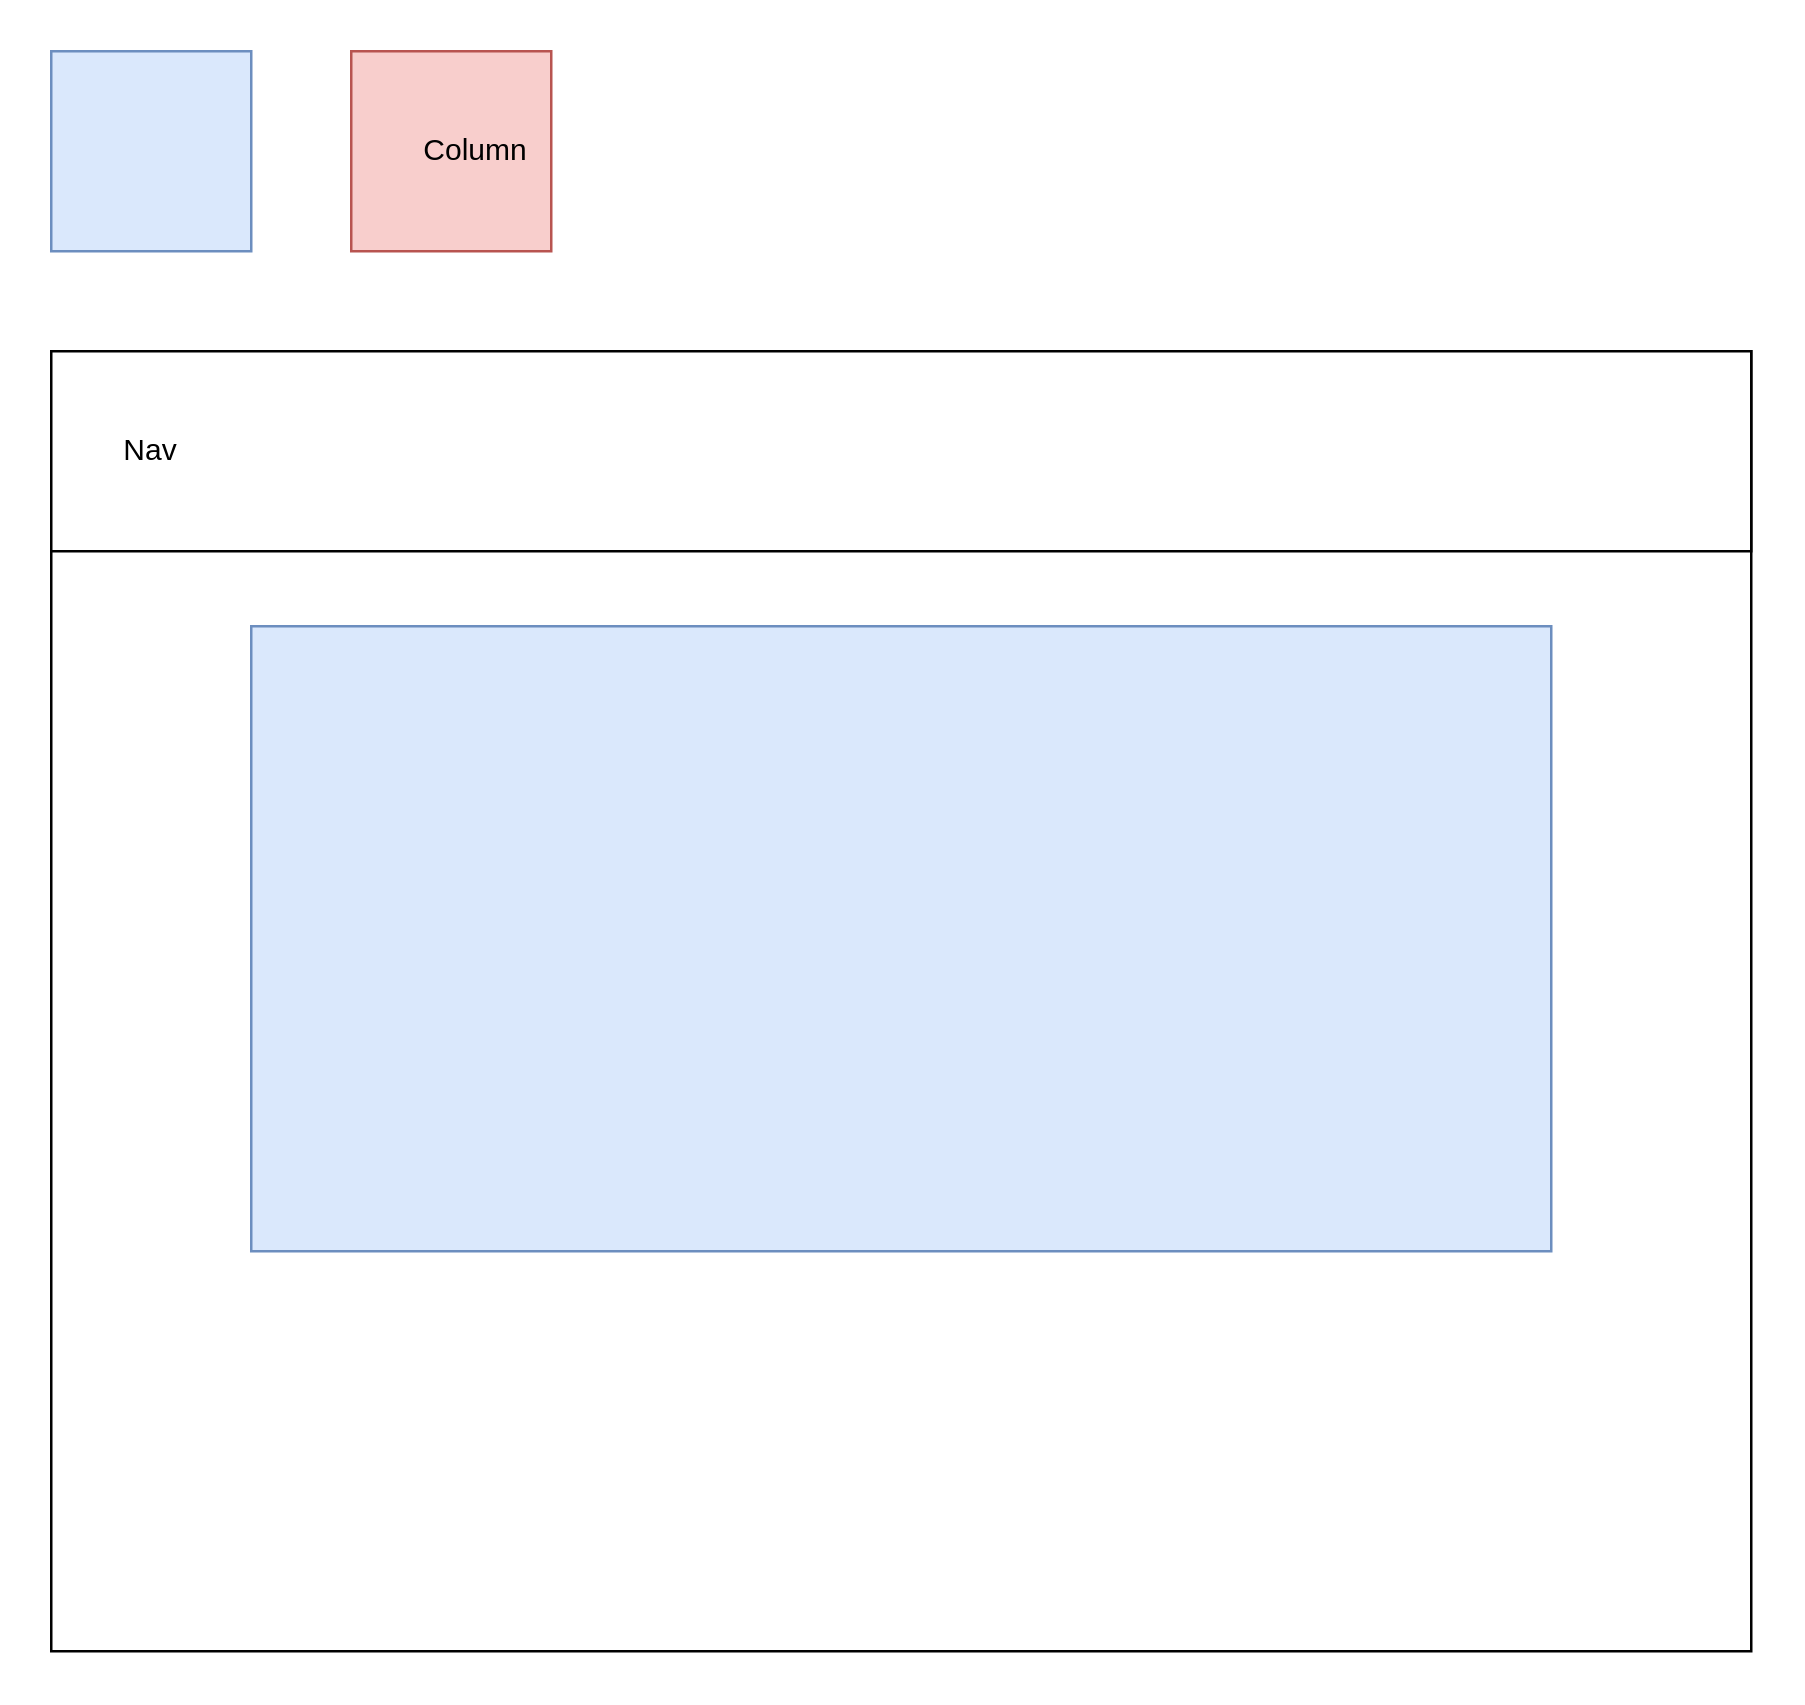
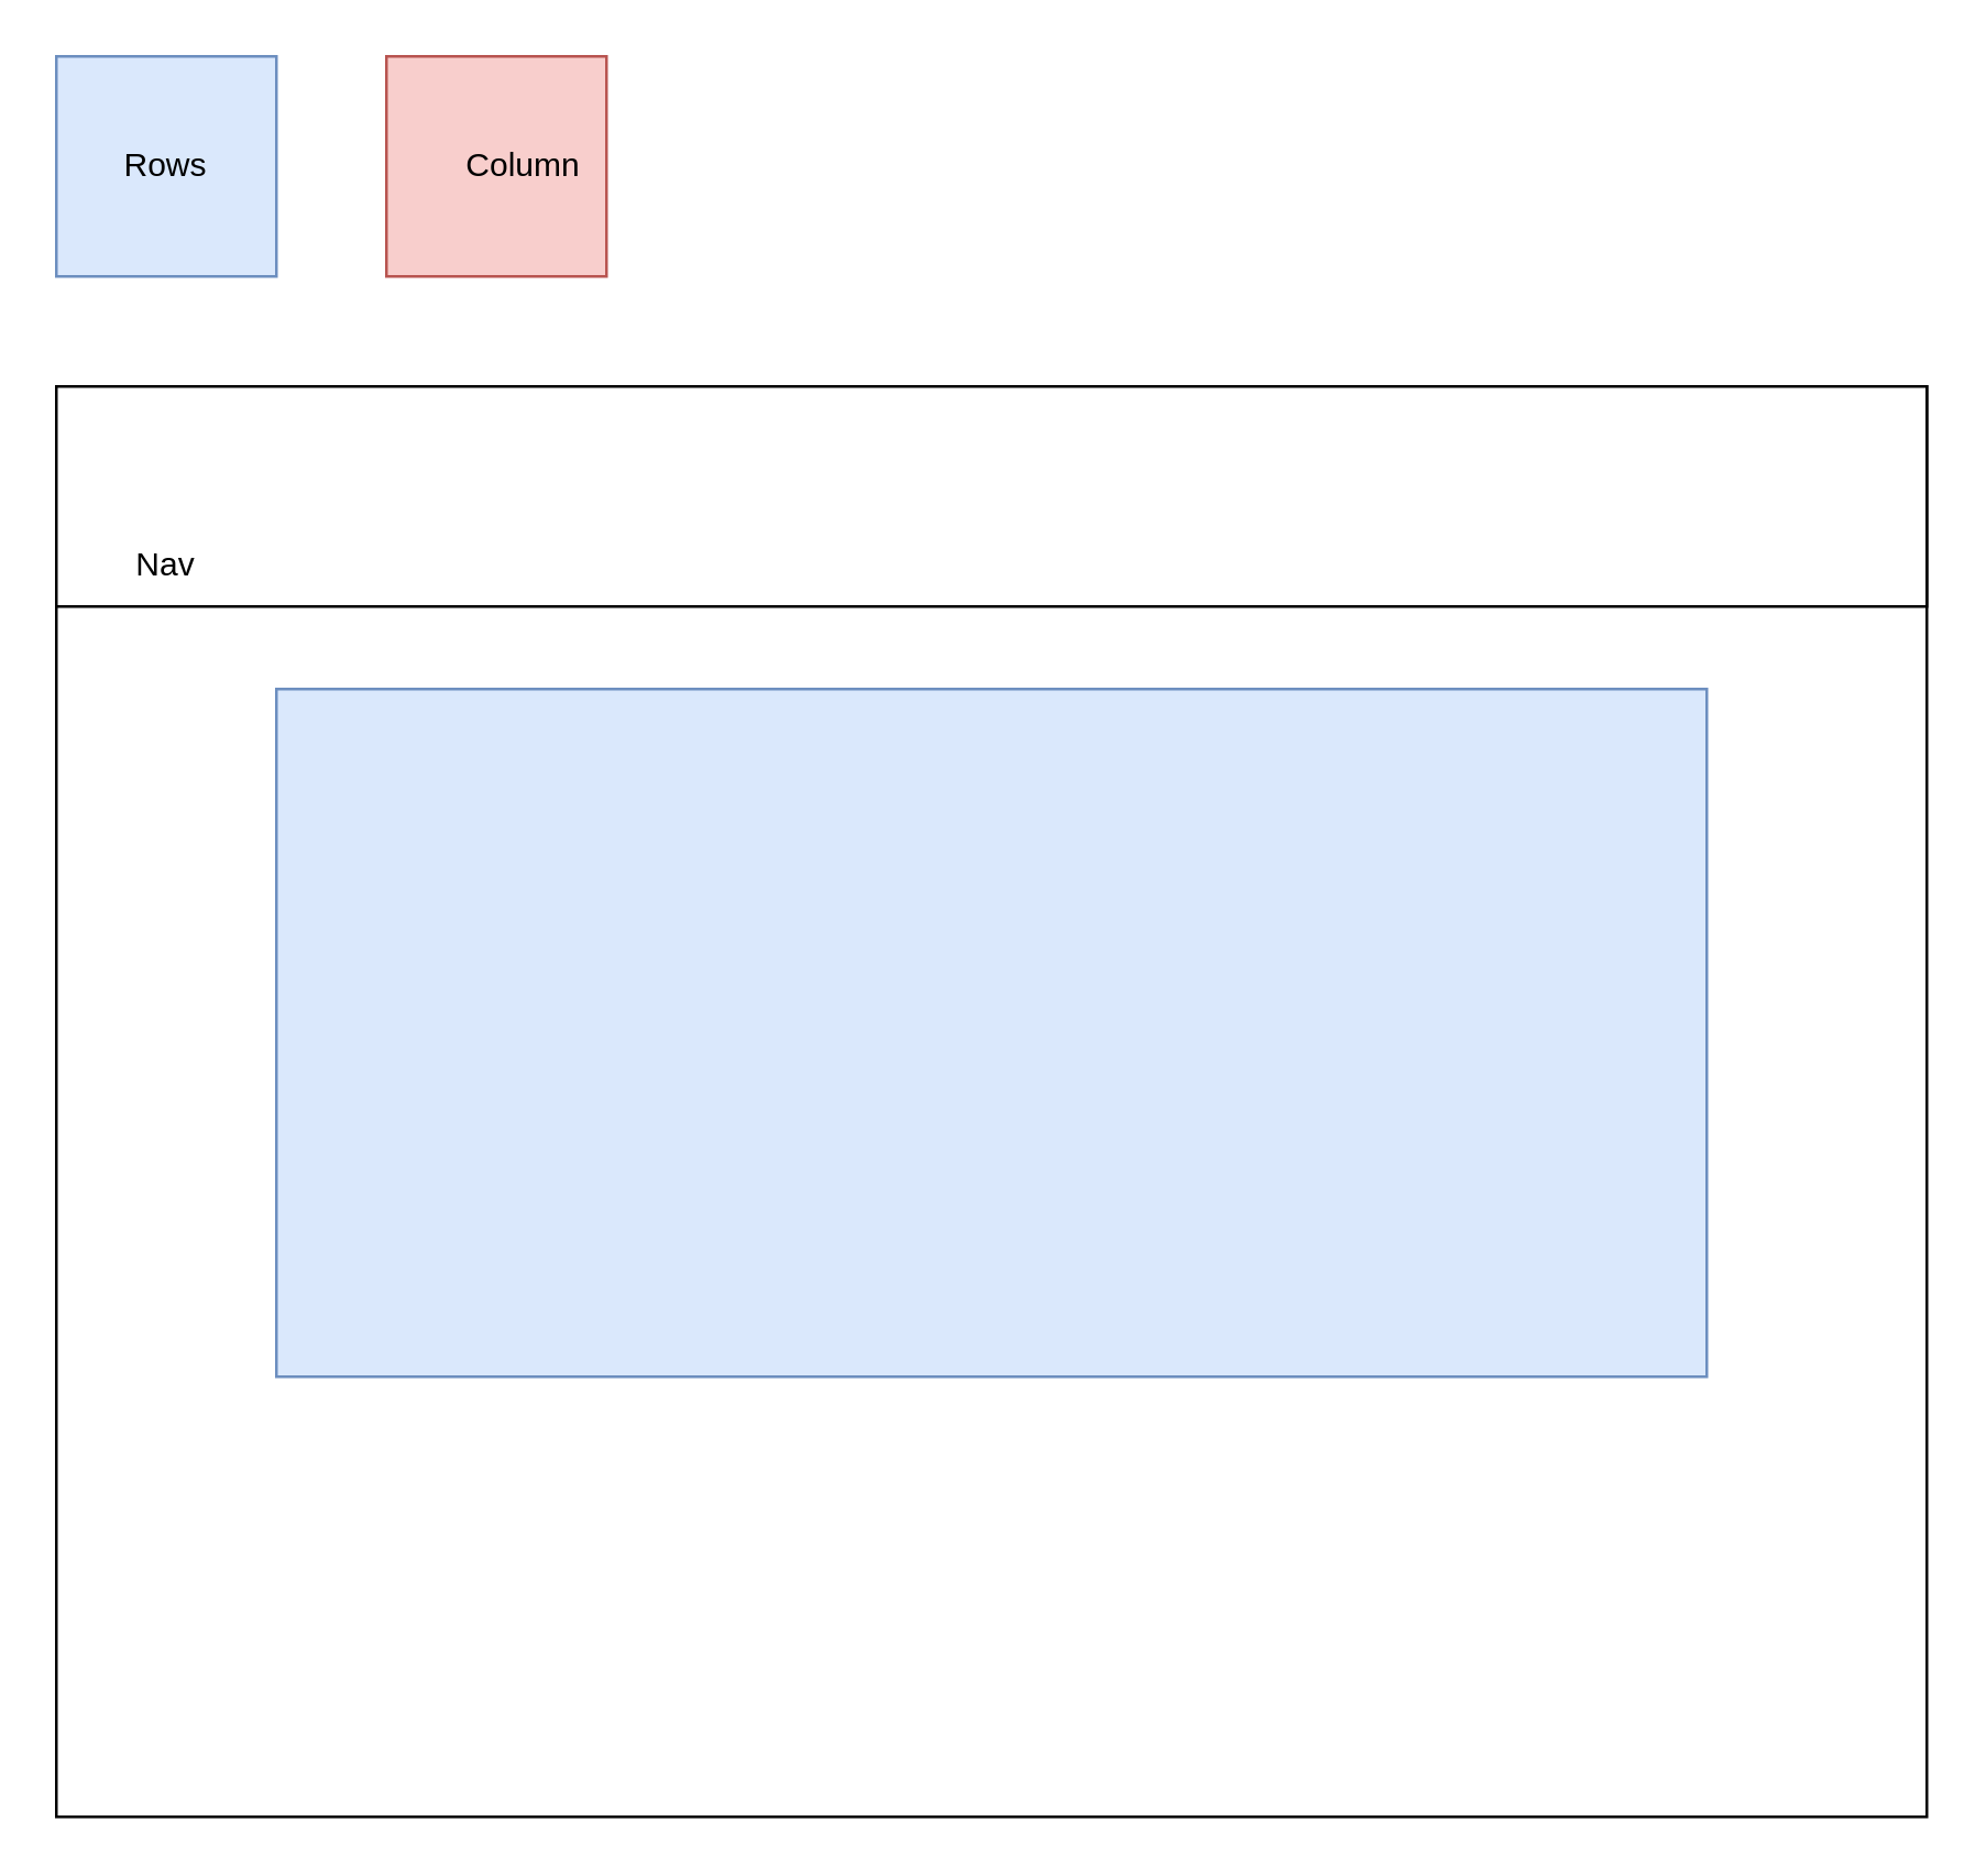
+ <mxCell id="7" value="Rows" style="text;html=1;strokeColor=none;fillColor=none;align=center;verticalAlign=middle;whiteSpace=wrap;rounded=0;" vertex="1" parent="1"><mxGeometry x="40" y="50" width="40" height="20" as="geometry" /></mxCell>
- <mxCell id="4" value="Nav" style="text;html=1;strokeColor=none;fillColor=none;align=center;verticalAlign=middle;whiteSpace=wrap;rounded=0;" vertex="1" parent="1"><mxGeometry x="40" y="170" width="40" height="20" as="geometry" /></mxCell>
+ <mxCell id="4" value="Nav" style="text;html=1;strokeColor=none;fillColor=none;align=center;verticalAlign=middle;whiteSpace=wrap;rounded=0;" vertex="1" parent="1"><mxGeometry x="40" y="195" width="40" height="20" as="geometry" /></mxCell>
